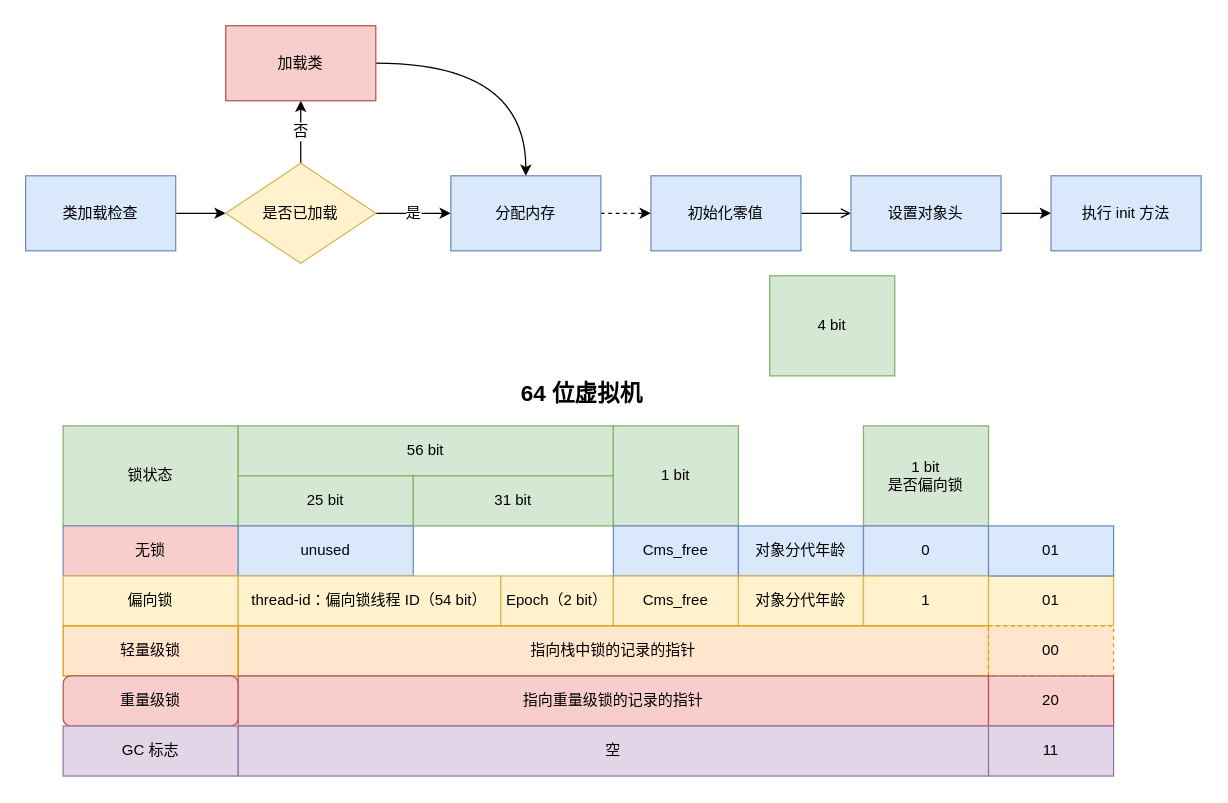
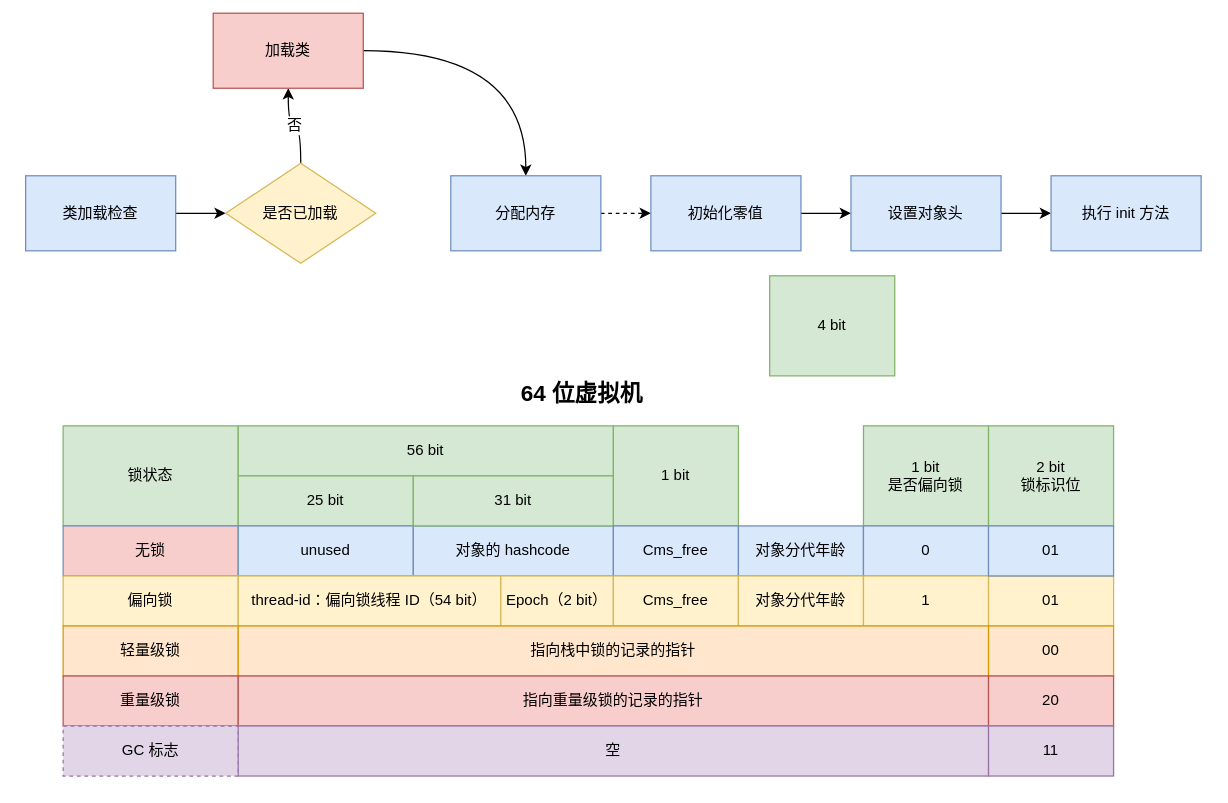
- <mxCell id="8" value="加载类" style="whiteSpace=wrap;html=1;rounded=0;shadow=0;labelBackgroundColor=none;fillColor=#f8cecc;strokeColor=#b85450;" vertex="1" parent="1"><mxGeometry x="180" y="20" width="120" height="60" as="geometry" /></mxCell>
+ <mxCell id="8" value="加载类" style="whiteSpace=wrap;html=1;rounded=0;shadow=0;labelBackgroundColor=none;fillColor=#f8cecc;strokeColor=#b85450;" vertex="1" parent="1"><mxGeometry x="170" y="10" width="120" height="60" as="geometry" /></mxCell>
- <mxCell id="5" value="是" style="edgeStyle=orthogonalEdgeStyle;curved=1;rounded=0;orthogonalLoop=1;jettySize=auto;html=1;fontSize=12;fontColor=#000000;" edge="1" parent="1" source="6" target="10"><mxGeometry relative="1" as="geometry" /></mxCell>
- <mxCell id="11" value="" style="edgeStyle=orthogonalEdgeStyle;curved=1;rounded=0;orthogonalLoop=1;jettySize=auto;html=1;fontSize=12;fontColor=#000000;endArrow=open;" edge="1" parent="1" source="12" target="14"><mxGeometry relative="1" as="geometry" /></mxCell>
+ <mxCell id="11" value="" style="edgeStyle=orthogonalEdgeStyle;curved=1;rounded=0;orthogonalLoop=1;jettySize=auto;html=1;fontSize=12;fontColor=#000000;" edge="1" parent="1" source="12" target="14"><mxGeometry relative="1" as="geometry" /></mxCell>
+ <mxCell id="33" value="2 bit&lt;br&gt;锁标识位" style="rounded=0;whiteSpace=wrap;html=1;shadow=0;labelBackgroundColor=none;fontSize=12;fillColor=#d5e8d4;strokeColor=#82b366;" vertex="1" parent="1"><mxGeometry x="790" y="340" width="100" height="80" as="geometry" /></mxCell>
+ <mxCell id="21" value="对象的 hashcode" style="rounded=0;whiteSpace=wrap;html=1;shadow=0;labelBackgroundColor=none;fontSize=12;fillColor=#dae8fc;strokeColor=#6c8ebf;" vertex="1" parent="1"><mxGeometry x="330" y="420" width="160" height="40" as="geometry" /></mxCell>
- <mxCell id="40" value="00" style="rounded=0;whiteSpace=wrap;html=1;shadow=0;labelBackgroundColor=none;fontSize=12;fillColor=#ffe6cc;strokeColor=#d79b00;dashed=1;" vertex="1" parent="1"><mxGeometry x="790" y="500" width="100" height="40" as="geometry" /></mxCell>
+ <mxCell id="40" value="00" style="rounded=0;whiteSpace=wrap;html=1;shadow=0;labelBackgroundColor=none;fontSize=12;fillColor=#ffe6cc;strokeColor=#d79b00;" vertex="1" parent="1"><mxGeometry x="790" y="500" width="100" height="40" as="geometry" /></mxCell>
- <mxCell id="41" value="重量级锁" style="whiteSpace=wrap;html=1;shadow=0;labelBackgroundColor=none;fontSize=12;fillColor=#f8cecc;strokeColor=#b85450;rounded=1;" vertex="1" parent="1"><mxGeometry x="50" y="540" width="140" height="40" as="geometry" /></mxCell>
+ <mxCell id="41" value="重量级锁" style="rounded=0;whiteSpace=wrap;html=1;shadow=0;labelBackgroundColor=none;fontSize=12;fillColor=#f8cecc;strokeColor=#b85450;" vertex="1" parent="1"><mxGeometry x="50" y="540" width="140" height="40" as="geometry" /></mxCell>
- <mxCell id="44" value="GC 标志" style="rounded=0;whiteSpace=wrap;html=1;shadow=0;labelBackgroundColor=none;fontSize=12;fillColor=#e1d5e7;strokeColor=#9673a6;" vertex="1" parent="1"><mxGeometry x="50" y="580" width="140" height="40" as="geometry" /></mxCell>
+ <mxCell id="44" value="GC 标志" style="rounded=0;whiteSpace=wrap;html=1;shadow=0;labelBackgroundColor=none;fontSize=12;fillColor=#e1d5e7;strokeColor=#9673a6;dashed=1;" vertex="1" parent="1"><mxGeometry x="50" y="580" width="140" height="40" as="geometry" /></mxCell>
